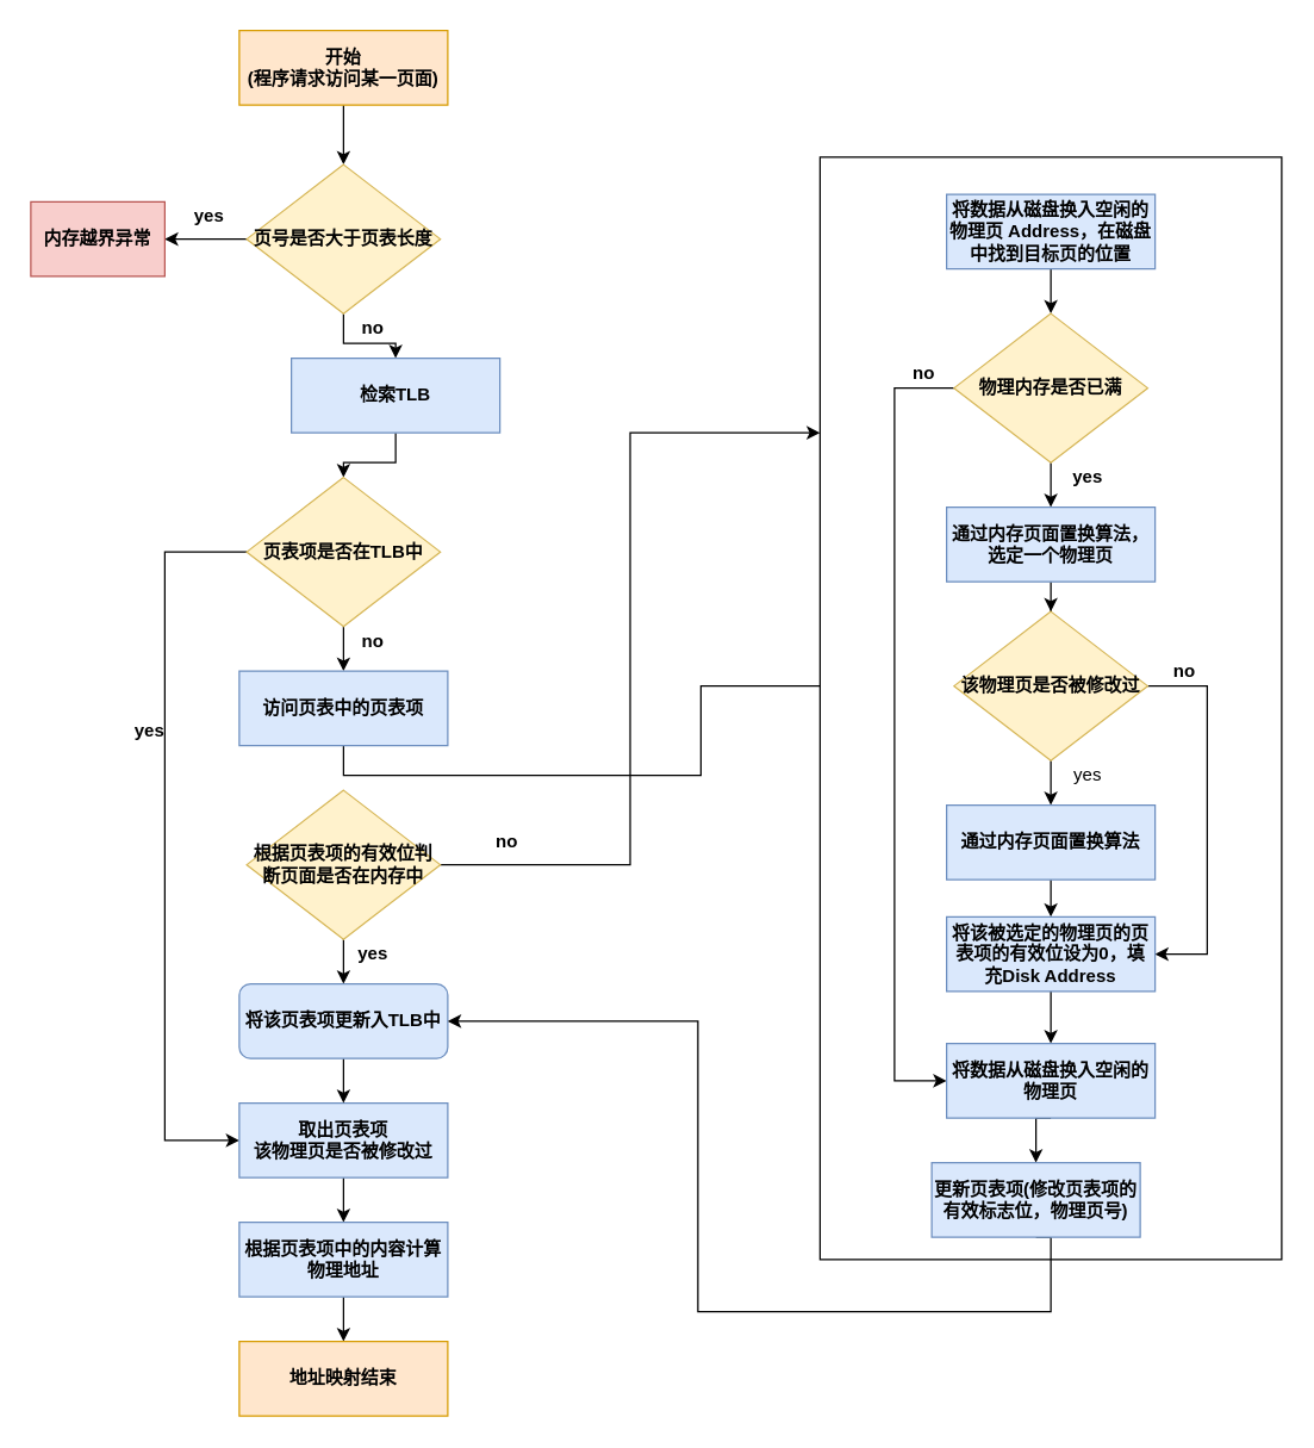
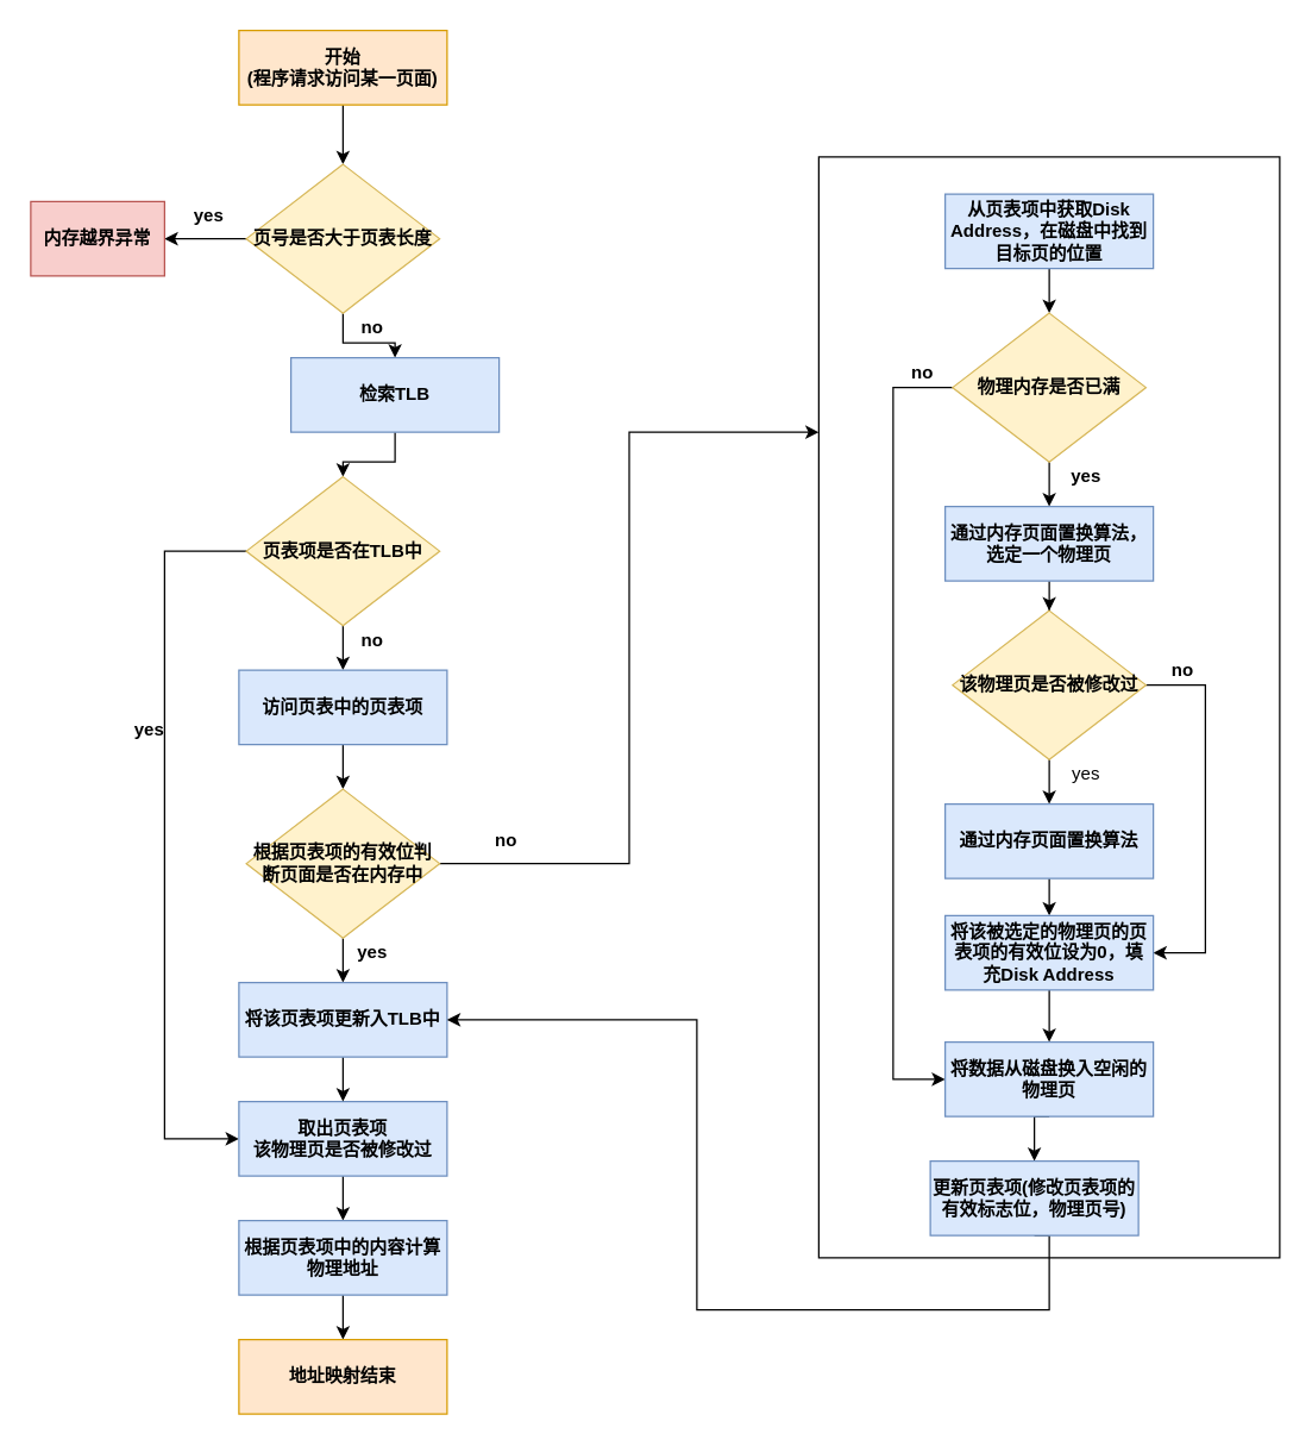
- <mxCell id="31" value="&lt;b&gt;将数据从磁盘换入空闲的物理页 Address，在磁盘中找到目标页的位置&lt;/b&gt;" style="rounded=0;whiteSpace=wrap;html=1;fillColor=#dae8fc;strokeColor=#6c8ebf;" vertex="1" parent="1"><mxGeometry x="635" y="130" width="140" height="50" as="geometry" /></mxCell>
+ <mxCell id="31" value="&lt;b&gt;从页表项中获取Disk Address，在磁盘中找到目标页的位置&lt;/b&gt;" style="rounded=0;whiteSpace=wrap;html=1;fillColor=#dae8fc;strokeColor=#6c8ebf;" vertex="1" parent="1"><mxGeometry x="635" y="130" width="140" height="50" as="geometry" /></mxCell>
- <mxCell id="20" style="edgeStyle=orthogonalEdgeStyle;rounded=0;orthogonalLoop=1;jettySize=auto;html=1;exitX=0.5;exitY=1;exitDx=0;exitDy=0;" edge="1" parent="1" source="21" target="39"><mxGeometry relative="1" as="geometry" /></mxCell>
+ <mxCell id="20" style="edgeStyle=orthogonalEdgeStyle;rounded=0;orthogonalLoop=1;jettySize=auto;html=1;exitX=0.5;exitY=1;exitDx=0;exitDy=0;entryX=0.5;entryY=0;entryDx=0;entryDy=0;" edge="1" parent="1" source="21" target="24"><mxGeometry relative="1" as="geometry" /></mxCell>
- <mxCell id="27" value="&lt;b&gt;将该页表项更新入TLB中&lt;/b&gt;" style="whiteSpace=wrap;html=1;fillColor=#dae8fc;strokeColor=#6c8ebf;rounded=1;" vertex="1" parent="1"><mxGeometry x="160" y="660" width="140" height="50" as="geometry" /></mxCell>
+ <mxCell id="27" value="&lt;b&gt;将该页表项更新入TLB中&lt;/b&gt;" style="rounded=0;whiteSpace=wrap;html=1;fillColor=#dae8fc;strokeColor=#6c8ebf;" vertex="1" parent="1"><mxGeometry x="160" y="660" width="140" height="50" as="geometry" /></mxCell>
